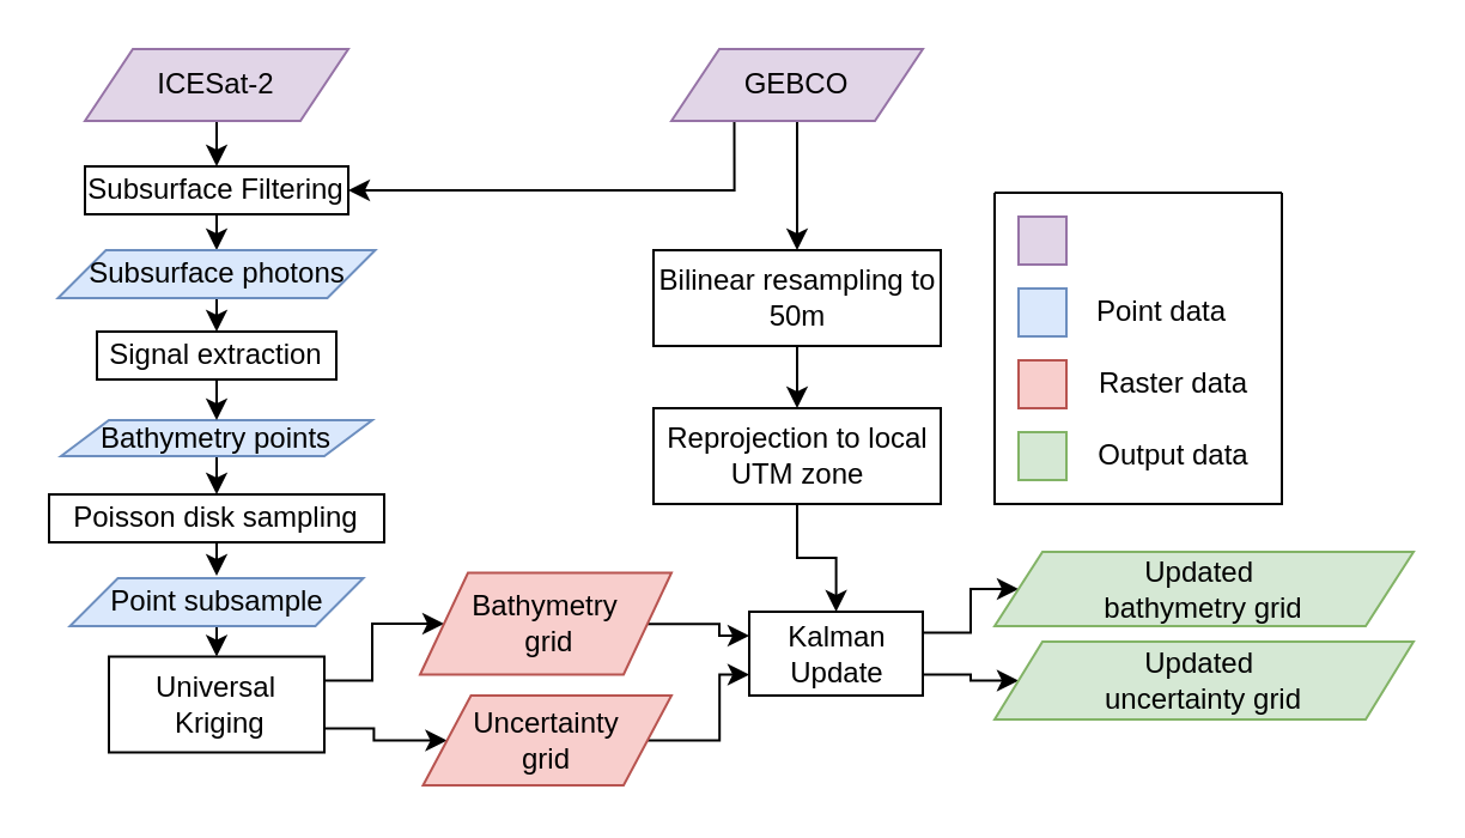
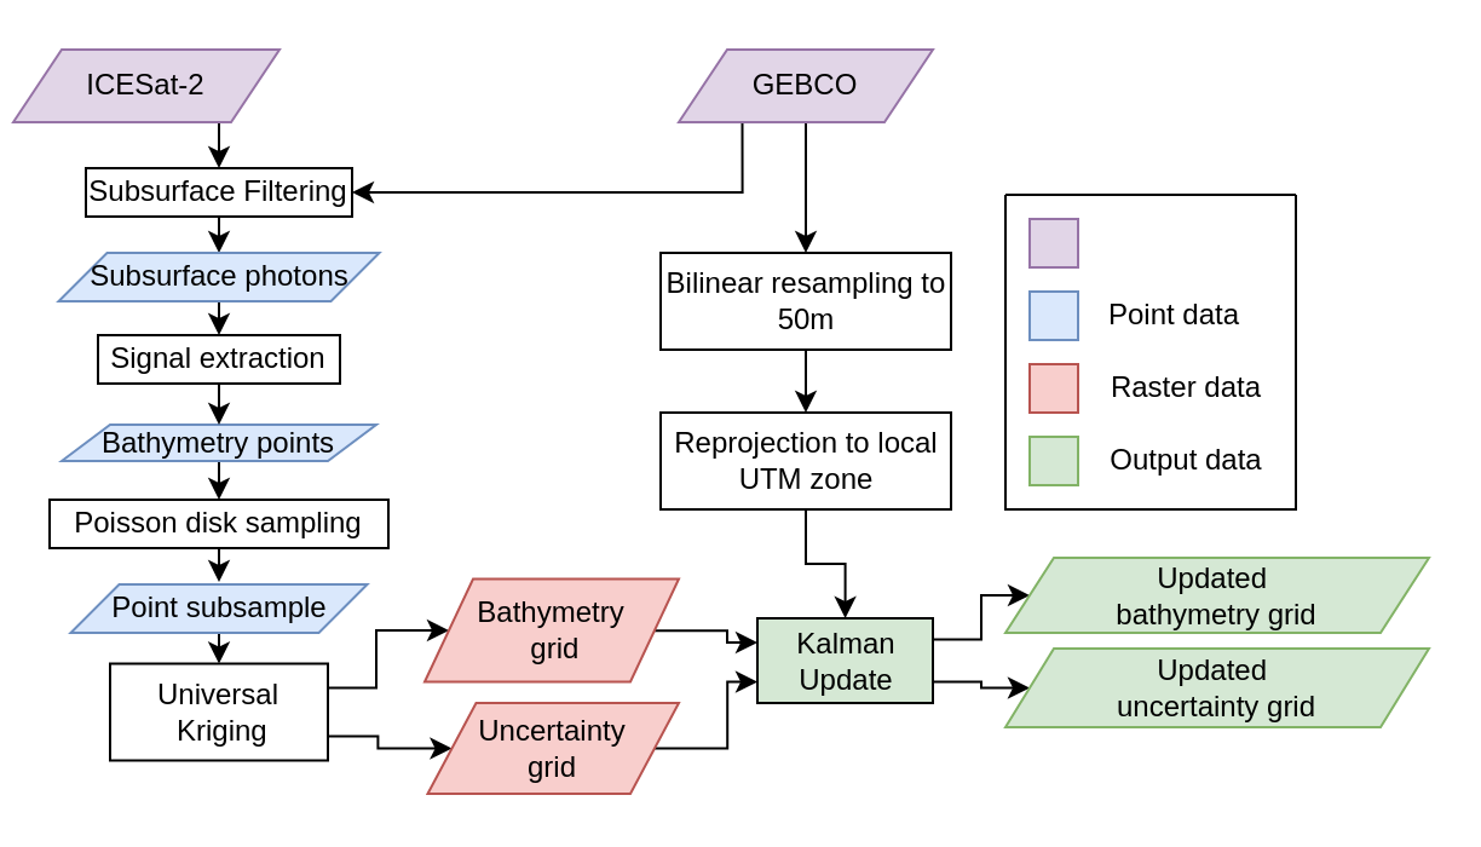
- <mxCell id="6" value="ICESat-2" style="shape=parallelogram;perimeter=parallelogramPerimeter;whiteSpace=wrap;html=1;fixedSize=1;fillColor=#e1d5e7;strokeColor=#9673a6;" parent="1" vertex="1"><mxGeometry x="35" y="20" width="110" height="30" as="geometry" /></mxCell>
+ <mxCell id="6" value="ICESat-2" style="shape=parallelogram;perimeter=parallelogramPerimeter;whiteSpace=wrap;html=1;fixedSize=1;fillColor=#e1d5e7;strokeColor=#9673a6;" parent="1" vertex="1"><mxGeometry x="5" y="20" width="110" height="30" as="geometry" /></mxCell>
- <mxCell id="15" value="&lt;div&gt;Kalman &lt;br&gt;&lt;/div&gt;&lt;div&gt;Update&lt;/div&gt;" style="rounded=0;whiteSpace=wrap;html=1;" parent="1" vertex="1"><mxGeometry x="312.5" y="255" width="72.5" height="35" as="geometry" /></mxCell>
+ <mxCell id="15" value="&lt;div&gt;Kalman &lt;br&gt;&lt;/div&gt;&lt;div&gt;Update&lt;/div&gt;" style="rounded=0;whiteSpace=wrap;html=1;fillColor=#d5e8d4;" parent="1" vertex="1"><mxGeometry x="312.5" y="255" width="72.5" height="35" as="geometry" /></mxCell>
